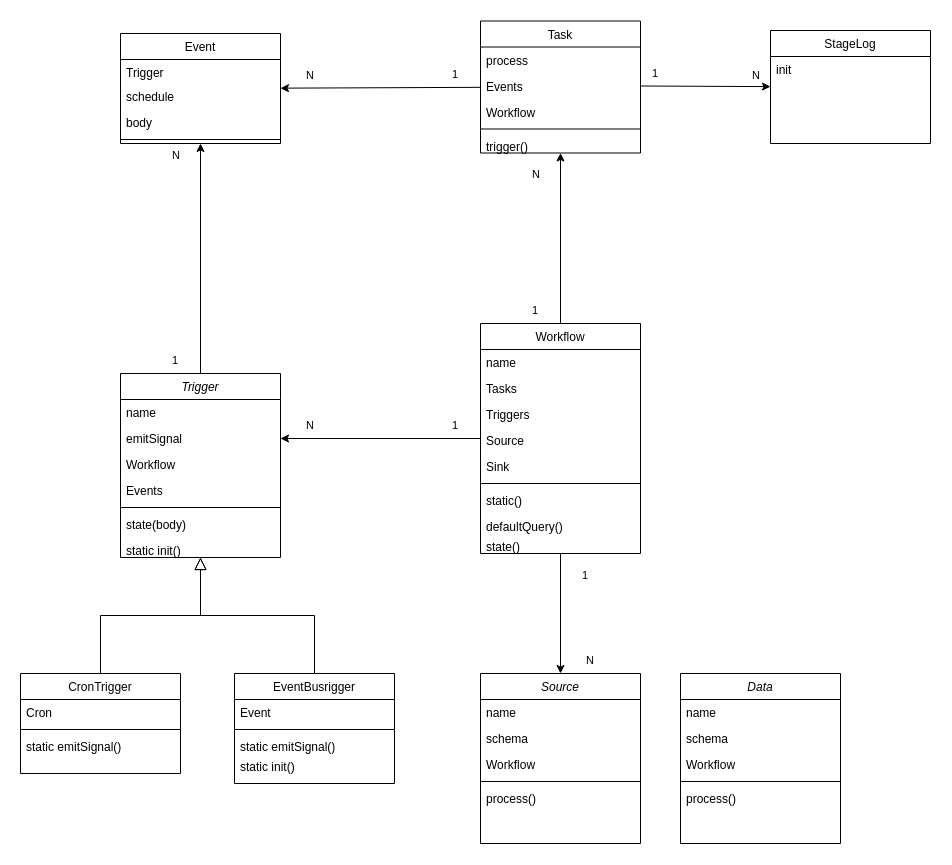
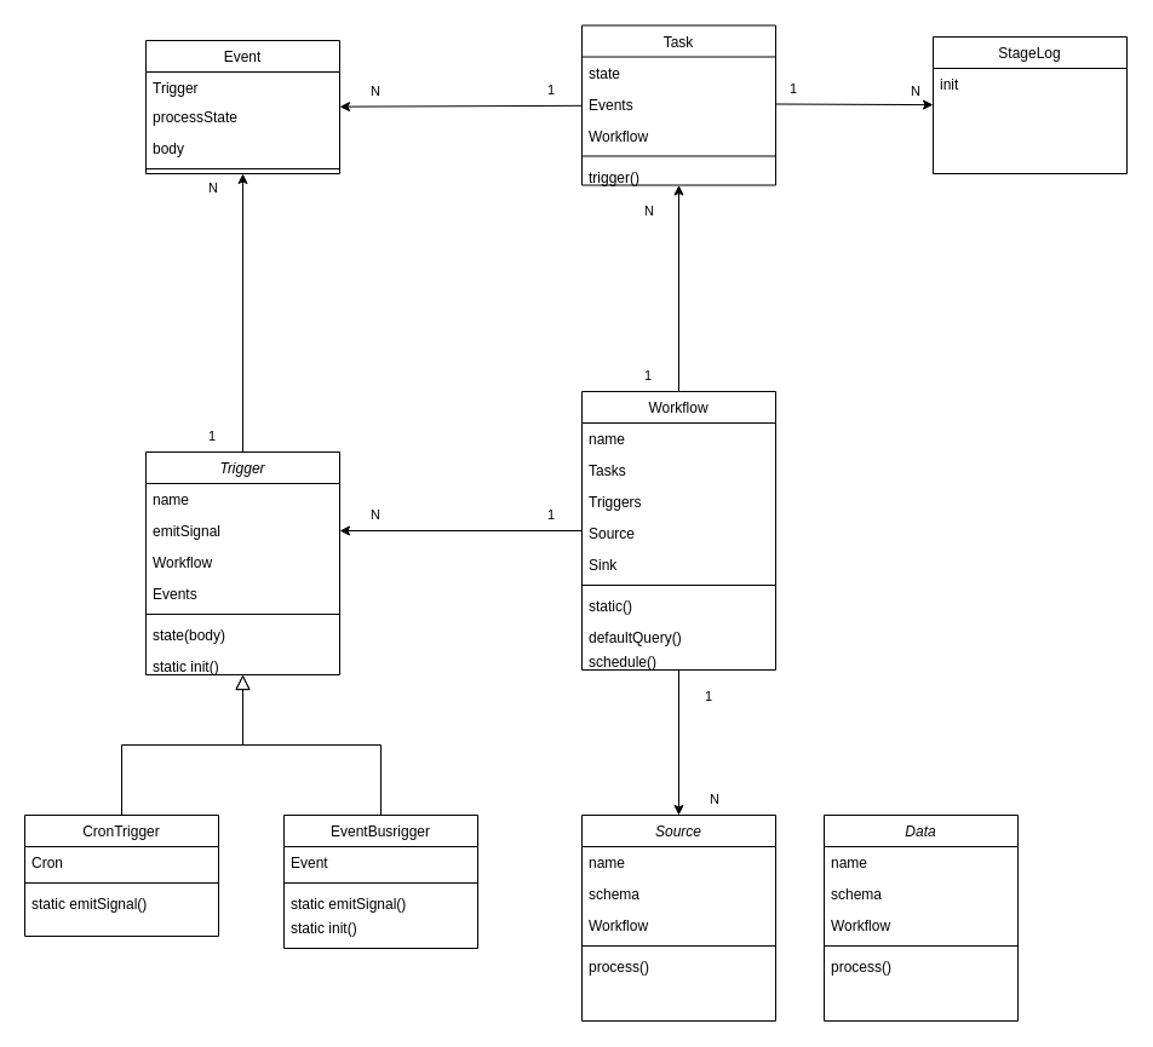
- <mxCell id="35" value="process" style="text;align=left;verticalAlign=top;spacingLeft=4;spacingRight=4;overflow=hidden;rotatable=0;points=[[0,0.5],[1,0.5]];portConstraint=eastwest;" vertex="1" parent="34"><mxGeometry y="26" width="160" height="26" as="geometry" /></mxCell>
+ <mxCell id="35" value="state" style="text;align=left;verticalAlign=top;spacingLeft=4;spacingRight=4;overflow=hidden;rotatable=0;points=[[0,0.5],[1,0.5]];portConstraint=eastwest;" vertex="1" parent="34"><mxGeometry y="26" width="160" height="26" as="geometry" /></mxCell>
- <mxCell id="44" value="schedule" style="text;align=left;verticalAlign=top;spacingLeft=4;spacingRight=4;overflow=hidden;rotatable=0;points=[[0,0.5],[1,0.5]];portConstraint=eastwest;" vertex="1" parent="42"><mxGeometry y="50" width="160" height="26" as="geometry" /></mxCell>
+ <mxCell id="44" value="processState" style="text;align=left;verticalAlign=top;spacingLeft=4;spacingRight=4;overflow=hidden;rotatable=0;points=[[0,0.5],[1,0.5]];portConstraint=eastwest;" vertex="1" parent="42"><mxGeometry y="50" width="160" height="26" as="geometry" /></mxCell>
- <mxCell id="30" value="state()" style="text;align=left;verticalAlign=top;spacingLeft=4;spacingRight=4;overflow=hidden;rotatable=0;points=[[0,0.5],[1,0.5]];portConstraint=eastwest;" parent="21" vertex="1"><mxGeometry y="210" width="160" height="20" as="geometry" /></mxCell>
+ <mxCell id="30" value="schedule()" style="text;align=left;verticalAlign=top;spacingLeft=4;spacingRight=4;overflow=hidden;rotatable=0;points=[[0,0.5],[1,0.5]];portConstraint=eastwest;" parent="21" vertex="1"><mxGeometry y="210" width="160" height="20" as="geometry" /></mxCell>
